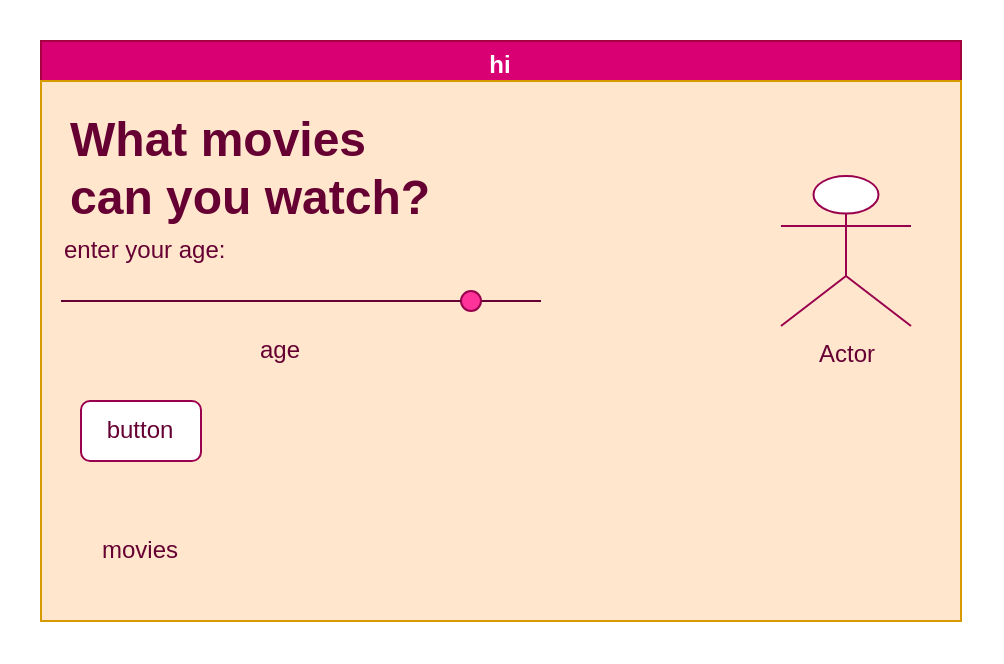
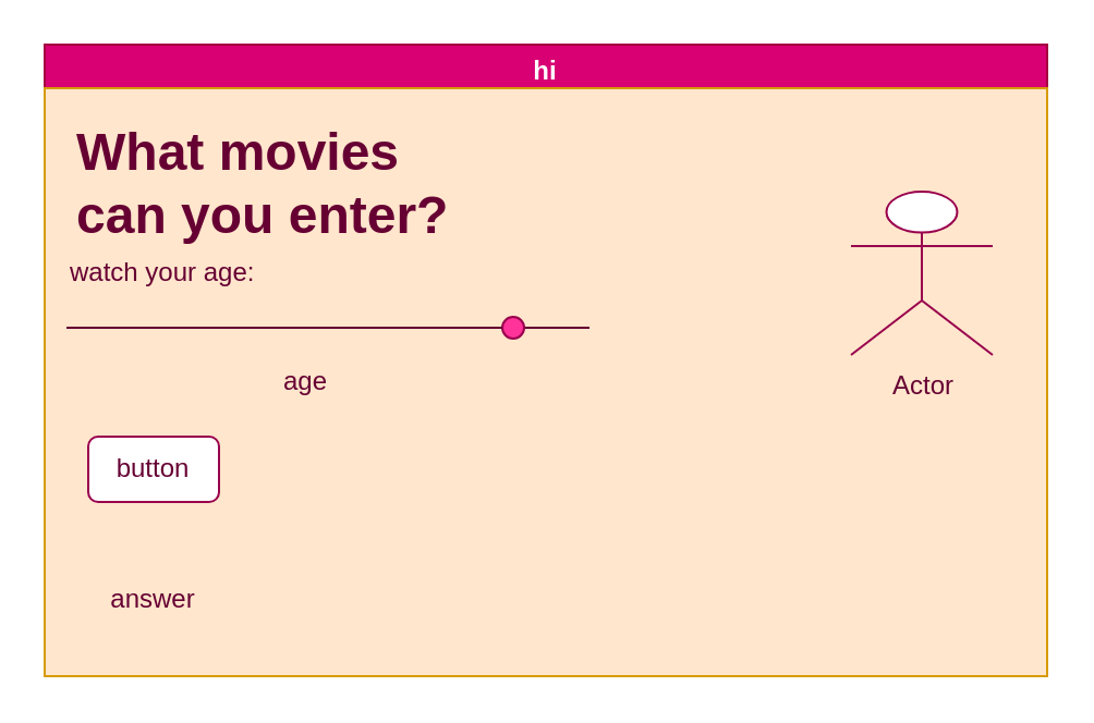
- <mxCell id="6" value="&lt;h1&gt;What movies can you watch?&lt;/h1&gt;" style="text;html=1;strokeColor=none;fillColor=none;spacing=5;spacingTop=-20;whiteSpace=wrap;overflow=hidden;rounded=0;fontColor=#660033;" vertex="1" parent="1"><mxGeometry x="30" y="50" width="190" height="120" as="geometry" /></mxCell>
+ <mxCell id="6" value="&lt;h1&gt;What movies can you enter?&lt;/h1&gt;" style="text;html=1;strokeColor=none;fillColor=none;spacing=5;spacingTop=-20;whiteSpace=wrap;overflow=hidden;rounded=0;fontColor=#660033;" vertex="1" parent="1"><mxGeometry x="30" y="50" width="190" height="120" as="geometry" /></mxCell>
- <mxCell id="4" value="&lt;font color=&quot;#660033&quot;&gt;enter your age:&lt;/font&gt;" style="text;html=1;strokeColor=none;fillColor=none;align=left;verticalAlign=middle;whiteSpace=wrap;rounded=0;" vertex="1" parent="1"><mxGeometry x="30" y="110" width="100" height="30" as="geometry" /></mxCell>
+ <mxCell id="4" value="&lt;font color=&quot;#660033&quot;&gt;watch your age:&lt;/font&gt;" style="text;html=1;strokeColor=none;fillColor=none;align=left;verticalAlign=middle;whiteSpace=wrap;rounded=0;" vertex="1" parent="1"><mxGeometry x="30" y="110" width="100" height="30" as="geometry" /></mxCell>
- <mxCell id="12" value="movies" style="text;html=1;strokeColor=none;fillColor=none;align=center;verticalAlign=middle;whiteSpace=wrap;rounded=0;fontColor=#660033;" vertex="1" parent="1"><mxGeometry x="40" y="260" width="60" height="30" as="geometry" /></mxCell>
+ <mxCell id="12" value="answer" style="text;html=1;strokeColor=none;fillColor=none;align=center;verticalAlign=middle;whiteSpace=wrap;rounded=0;fontColor=#660033;" vertex="1" parent="1"><mxGeometry x="40" y="260" width="60" height="30" as="geometry" /></mxCell>
